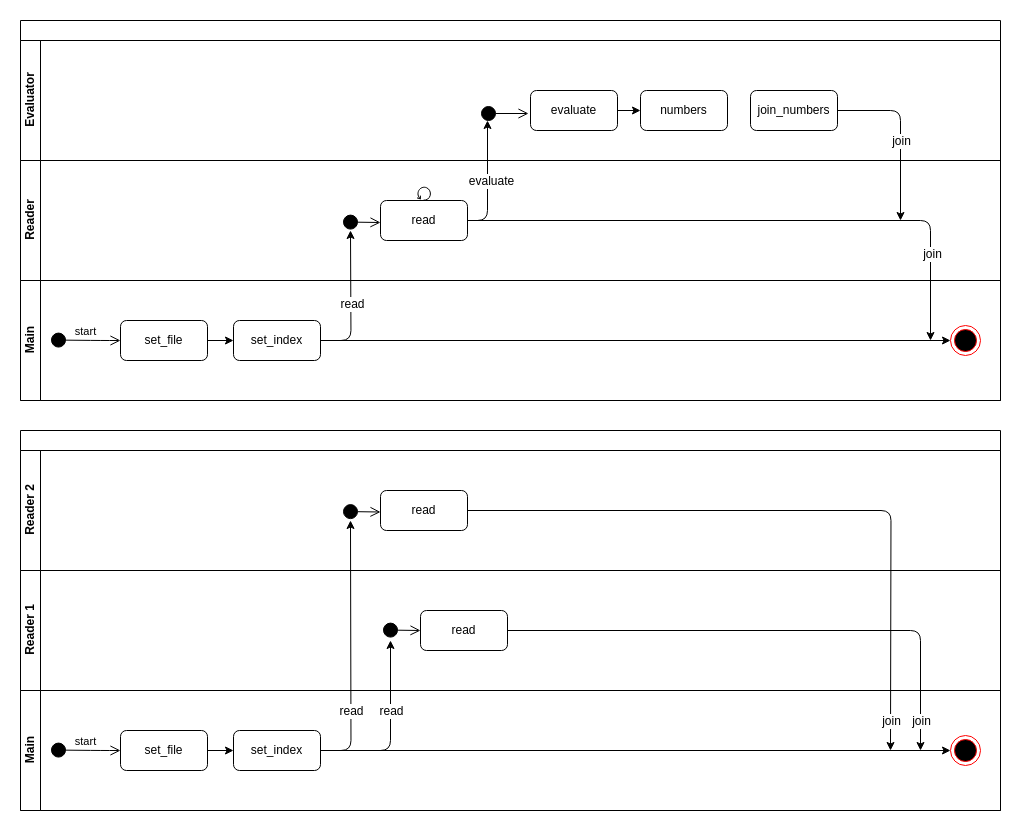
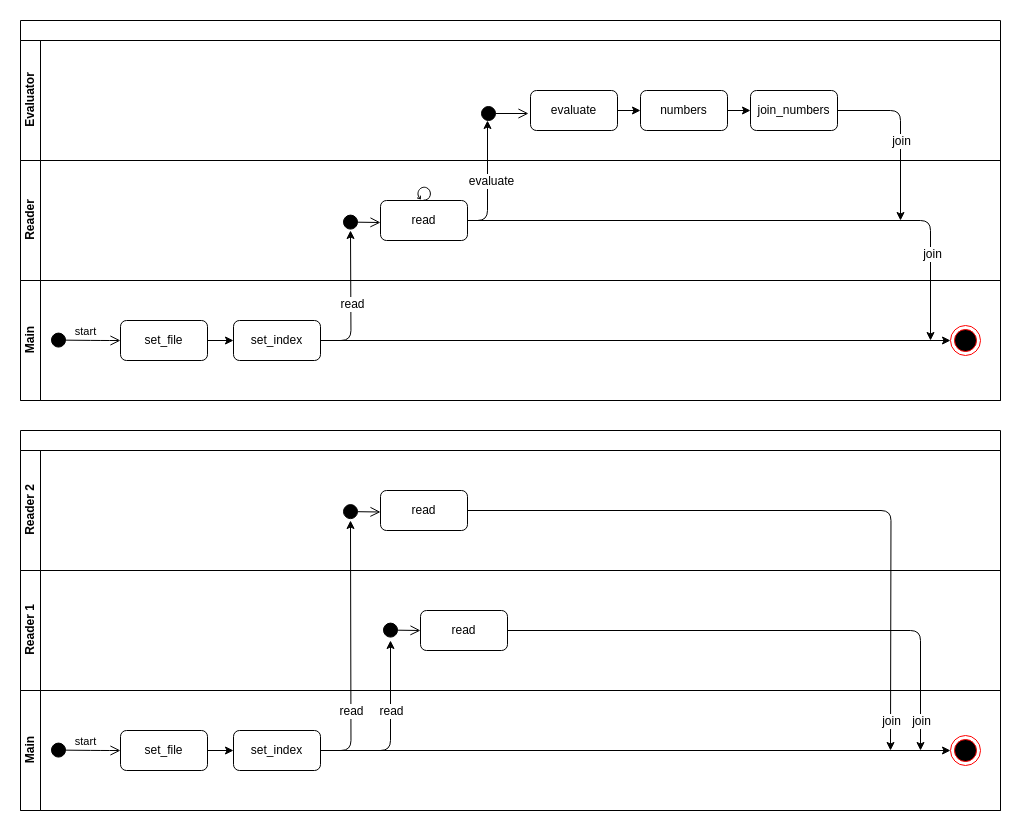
+ <mxCell id="7" style="edgeStyle=orthogonalEdgeStyle;rounded=1;orthogonalLoop=1;jettySize=auto;html=1;exitX=1;exitY=0.5;exitDx=0;exitDy=0;entryX=0;entryY=0.5;entryDx=0;entryDy=0;" edge="1" parent="3" source="8" target="9"><mxGeometry relative="1" as="geometry" /></mxCell>
